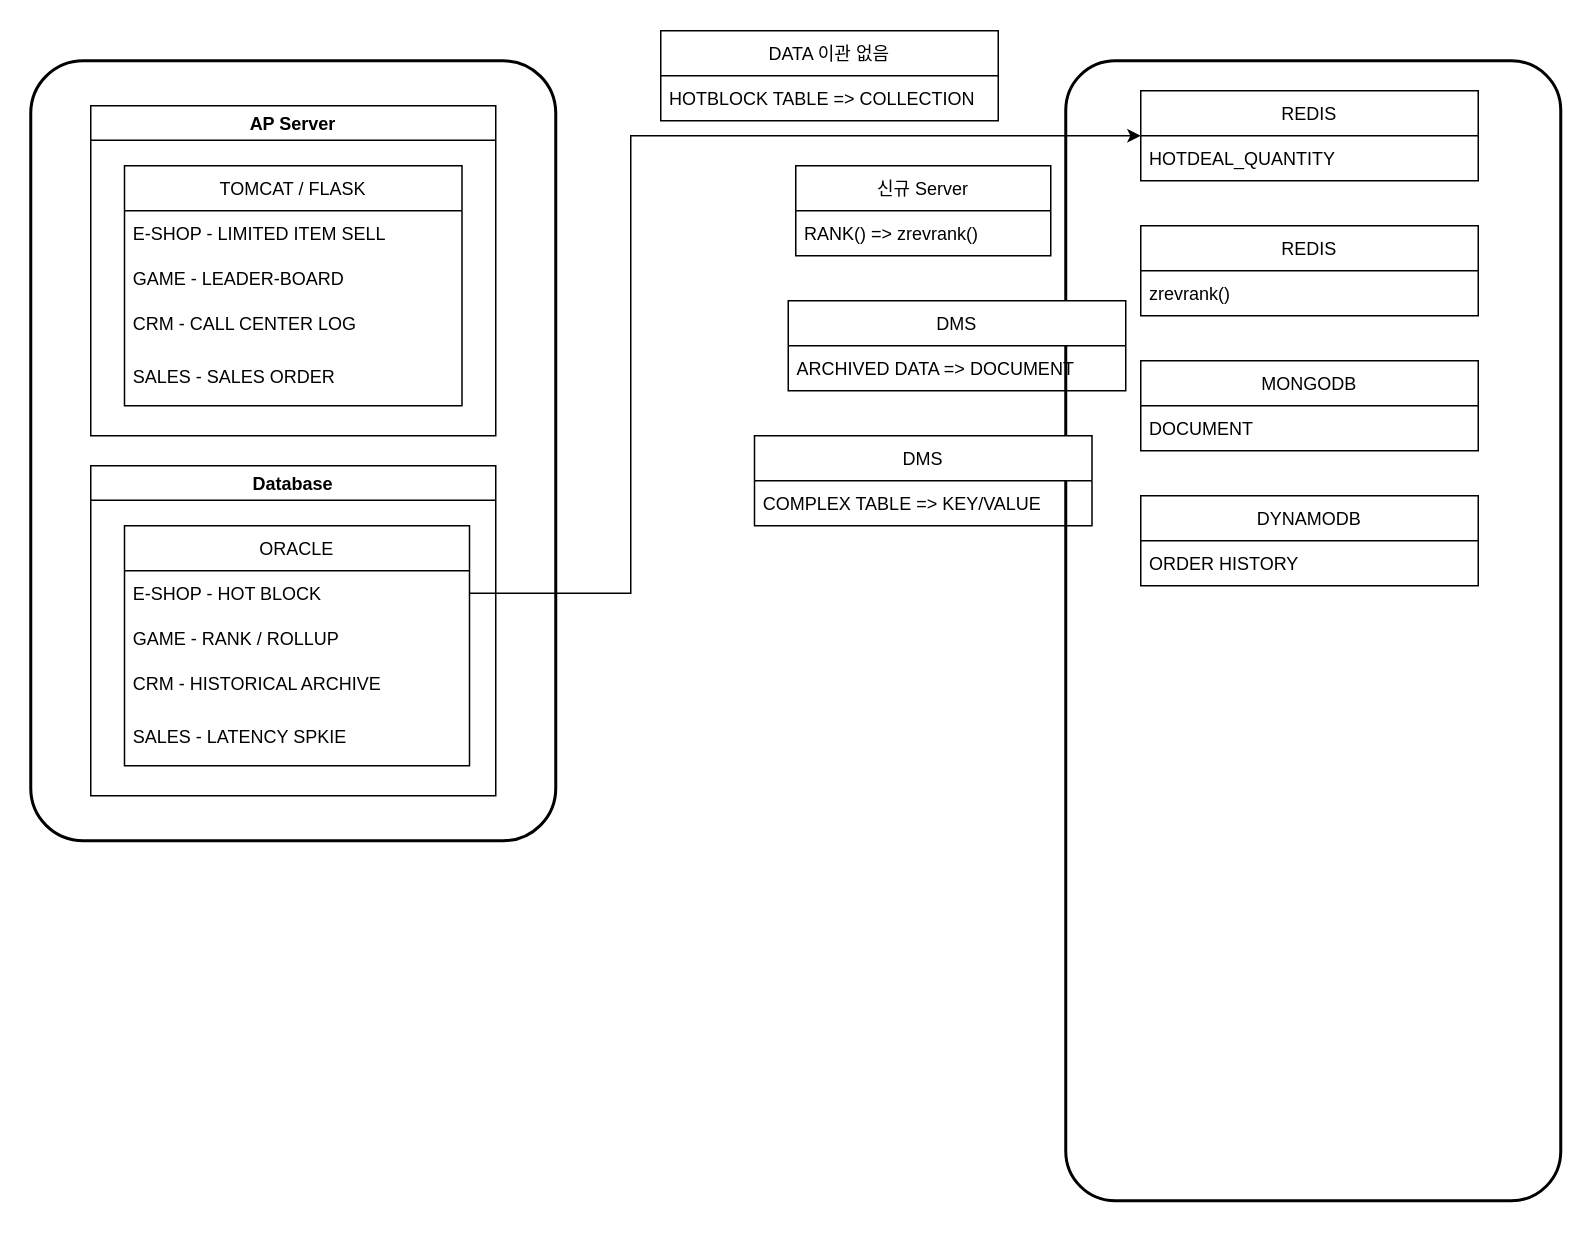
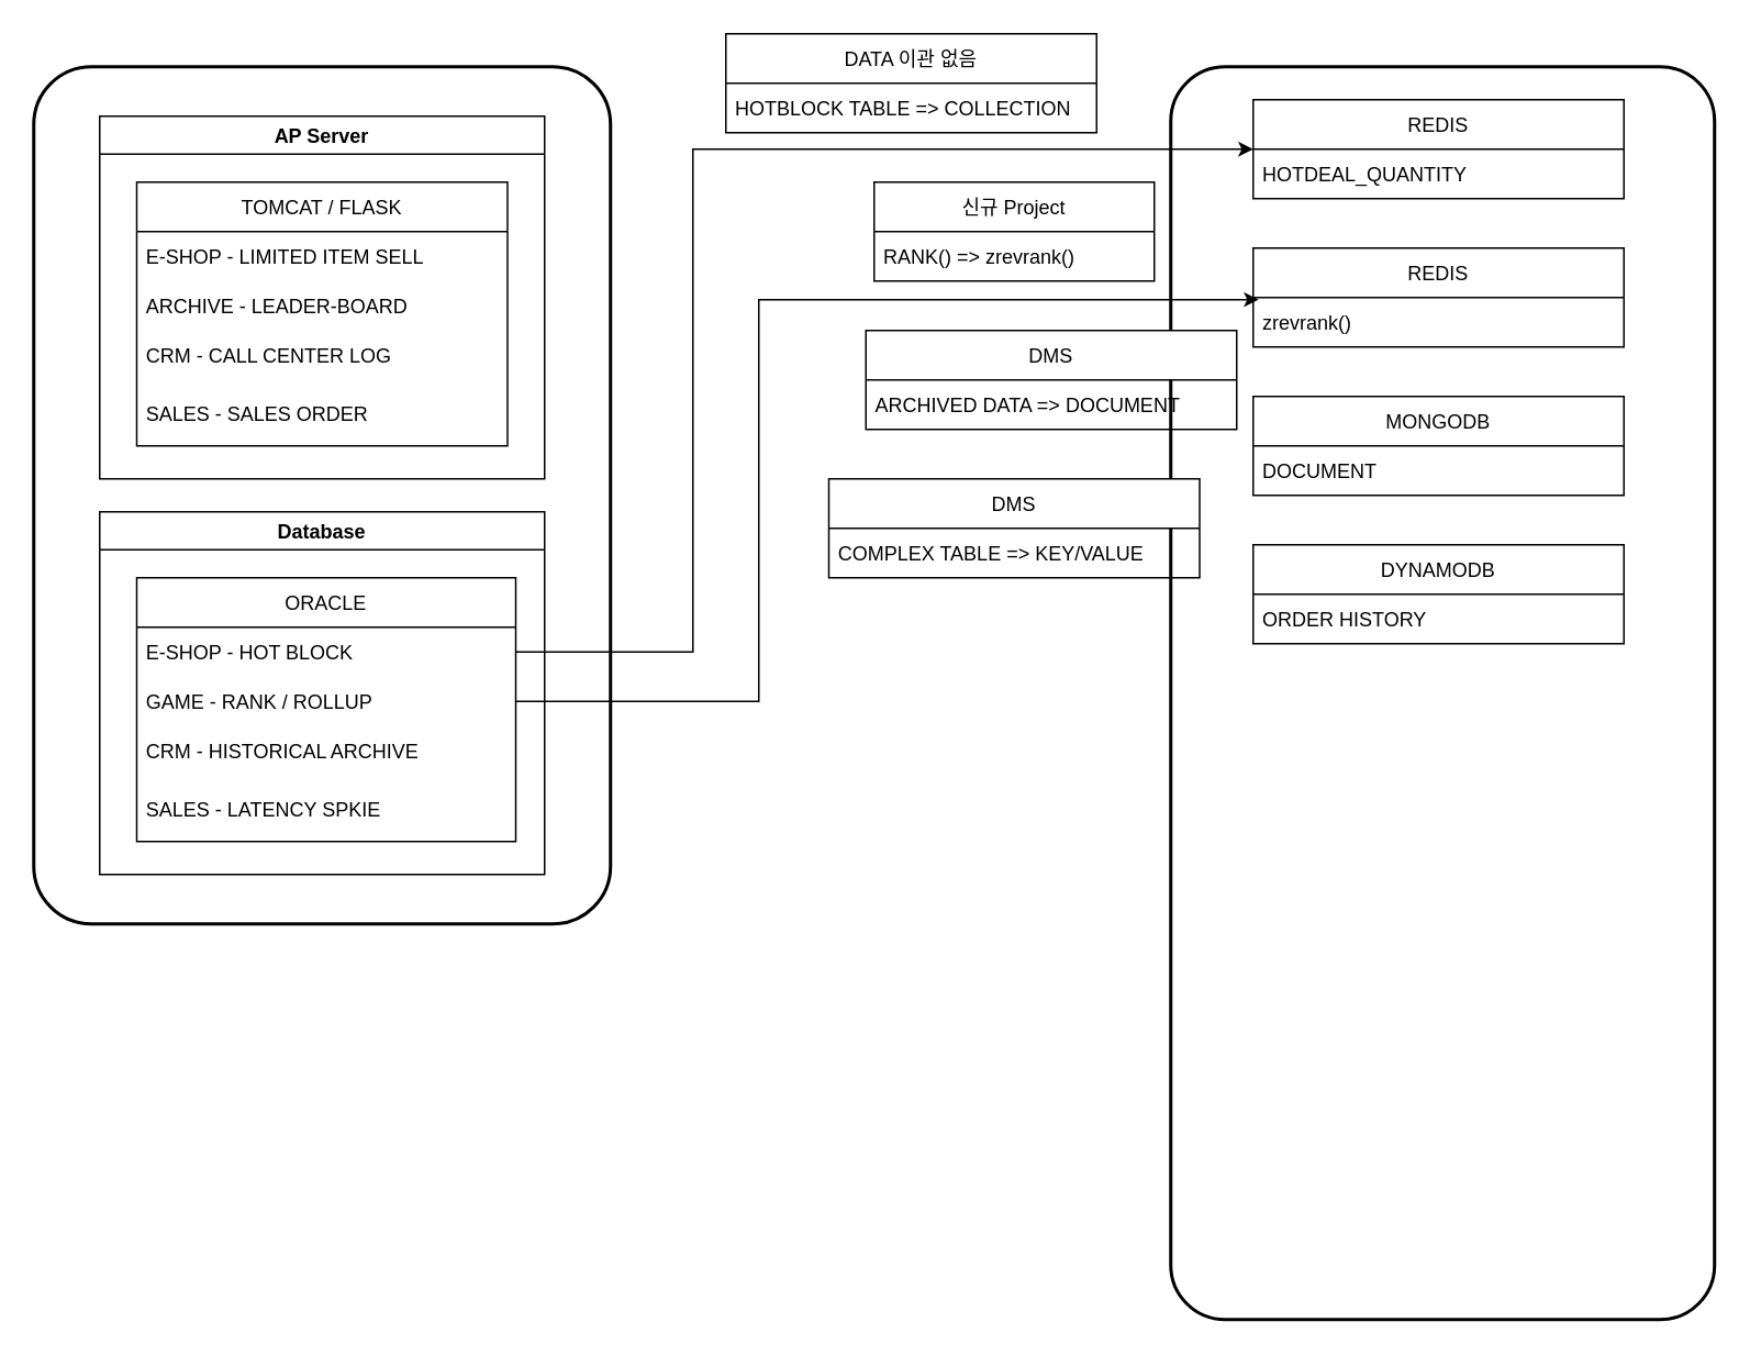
- <mxCell id="28" value="신규 Server" style="swimlane;fontStyle=0;childLayout=stackLayout;horizontal=1;startSize=30;horizontalStack=0;resizeParent=1;resizeParentMax=0;resizeLast=0;collapsible=1;marginBottom=0;" vertex="1" parent="1"><mxGeometry x="530" y="110" width="170" height="60" as="geometry" /></mxCell>
+ <mxCell id="28" value="신규 Project" style="swimlane;fontStyle=0;childLayout=stackLayout;horizontal=1;startSize=30;horizontalStack=0;resizeParent=1;resizeParentMax=0;resizeLast=0;collapsible=1;marginBottom=0;" vertex="1" parent="1"><mxGeometry x="530" y="110" width="170" height="60" as="geometry" /></mxCell>
- <mxCell id="6" value="GAME - LEADER-BOARD" style="text;strokeColor=none;fillColor=none;align=left;verticalAlign=middle;spacingLeft=4;spacingRight=4;overflow=hidden;points=[[0,0.5],[1,0.5]];portConstraint=eastwest;rotatable=0;" vertex="1" parent="4"><mxGeometry y="60" width="225" height="30" as="geometry" /></mxCell>
+ <mxCell id="6" value="ARCHIVE - LEADER-BOARD" style="text;strokeColor=none;fillColor=none;align=left;verticalAlign=middle;spacingLeft=4;spacingRight=4;overflow=hidden;points=[[0,0.5],[1,0.5]];portConstraint=eastwest;rotatable=0;" vertex="1" parent="4"><mxGeometry y="60" width="225" height="30" as="geometry" /></mxCell>
+ <mxCell id="27" style="edgeStyle=orthogonalEdgeStyle;rounded=0;orthogonalLoop=1;jettySize=auto;html=1;entryX=0.015;entryY=0.042;entryDx=0;entryDy=0;entryPerimeter=0;" edge="1" parent="1" source="12" target="19"><mxGeometry relative="1" as="geometry"><Array as="points"><mxPoint x="460" y="425" /><mxPoint x="460" y="181" /></Array></mxGeometry></mxCell>
